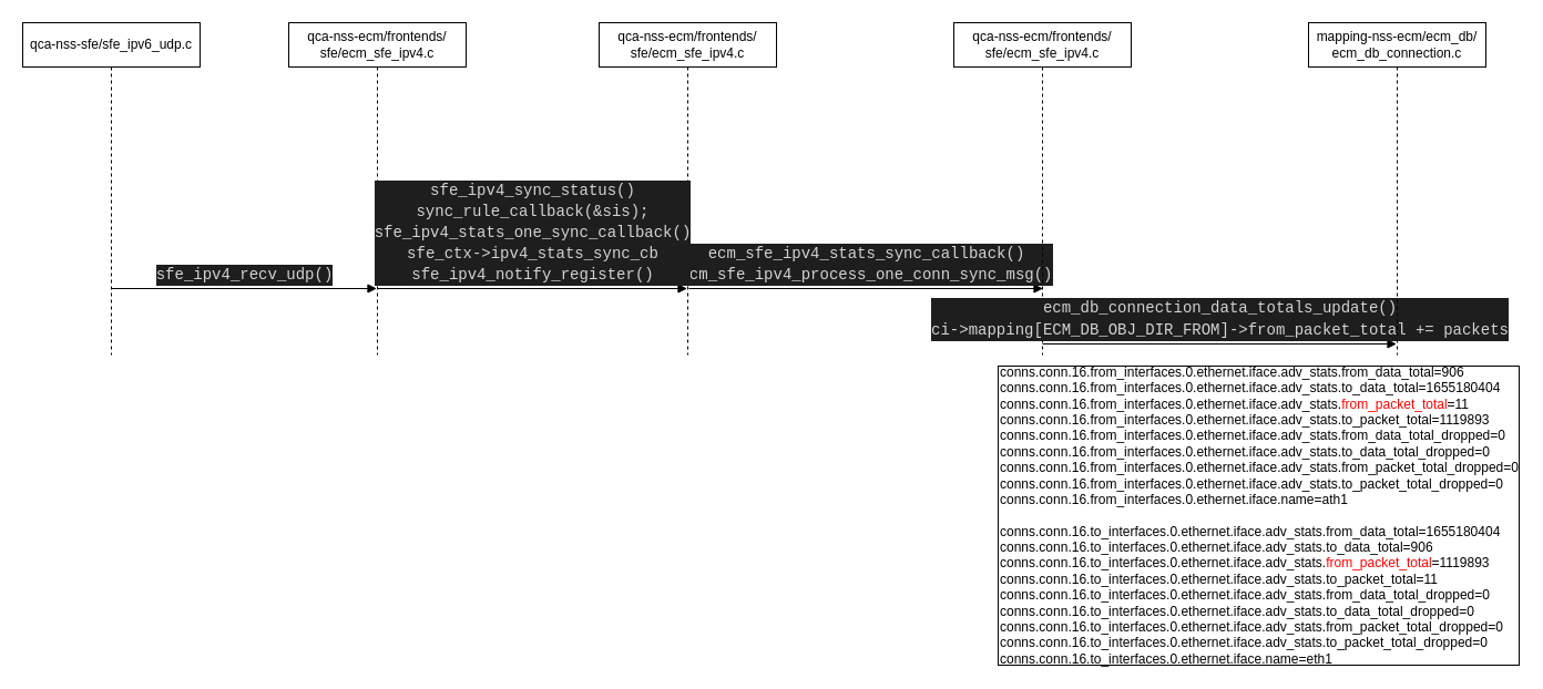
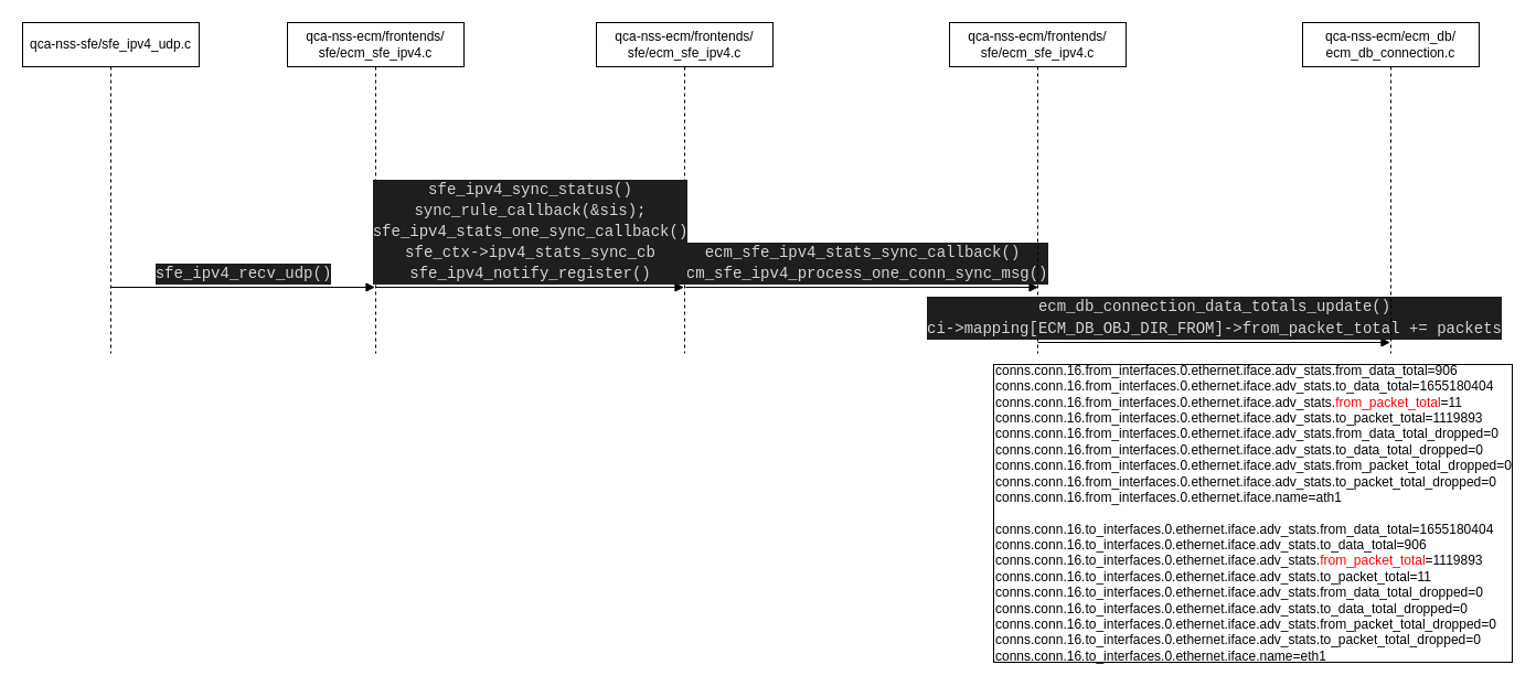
- <mxCell id="9" value="qca-nss-sfe/sfe_ipv6_udp.c" style="shape=umlLifeline;perimeter=lifelinePerimeter;whiteSpace=wrap;html=1;container=1;collapsible=0;recursiveResize=0;outlineConnect=0;" vertex="1" parent="1"><mxGeometry x="20" width="160" height="300" as="geometry" y="20" /></mxCell>
+ <mxCell id="9" value="qca-nss-sfe/sfe_ipv4_udp.c" style="shape=umlLifeline;perimeter=lifelinePerimeter;whiteSpace=wrap;html=1;container=1;collapsible=0;recursiveResize=0;outlineConnect=0;" vertex="1" parent="1"><mxGeometry x="20" width="160" height="300" as="geometry" y="20" /></mxCell>
- <mxCell id="11" value="mapping-nss-ecm/ecm_db/&lt;br&gt;ecm_db_connection.c" style="shape=umlLifeline;perimeter=lifelinePerimeter;whiteSpace=wrap;html=1;container=1;collapsible=0;recursiveResize=0;outlineConnect=0;" vertex="1" parent="1"><mxGeometry x="1180" width="160" height="300" as="geometry" y="20" /></mxCell>
+ <mxCell id="11" value="qca-nss-ecm/ecm_db/&lt;br&gt;ecm_db_connection.c" style="shape=umlLifeline;perimeter=lifelinePerimeter;whiteSpace=wrap;html=1;container=1;collapsible=0;recursiveResize=0;outlineConnect=0;" vertex="1" parent="1"><mxGeometry x="1180" width="160" height="300" as="geometry" y="20" /></mxCell>
